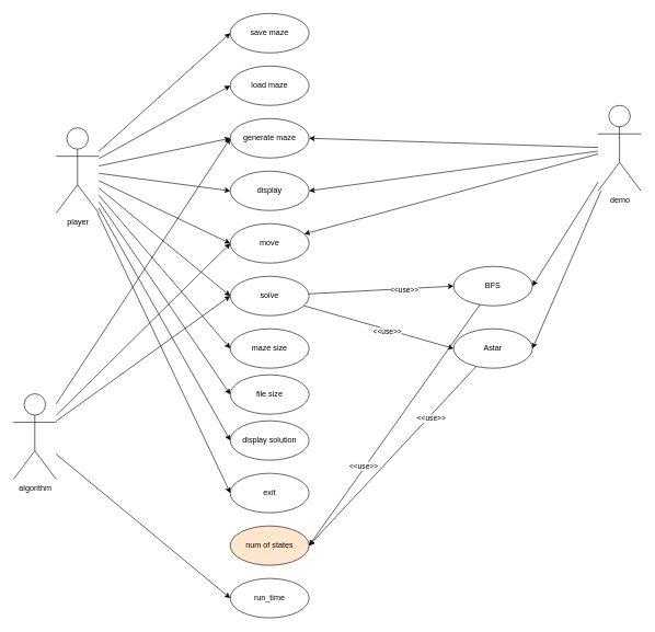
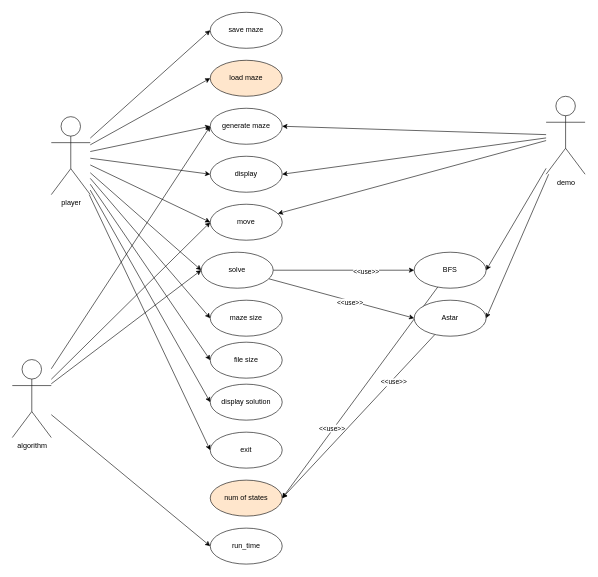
- <mxCell id="17" value="load maze" style="ellipse;whiteSpace=wrap;html=1;" parent="1" vertex="1"><mxGeometry x="350" y="100" width="120" height="60" as="geometry" /></mxCell>
+ <mxCell id="17" value="load maze" style="ellipse;whiteSpace=wrap;html=1;fillColor=#ffe6cc;" parent="1" vertex="1"><mxGeometry x="350" y="100" width="120" height="60" as="geometry" /></mxCell>
- <mxCell id="29" value="BFS" style="ellipse;whiteSpace=wrap;html=1;" parent="1" vertex="1"><mxGeometry x="690" y="405" width="120" height="60" as="geometry" /></mxCell>
+ <mxCell id="29" value="BFS" style="ellipse;whiteSpace=wrap;html=1;" parent="1" vertex="1"><mxGeometry x="690" y="420" width="120" height="60" as="geometry" /></mxCell>
- <mxCell id="37" value="solve" style="ellipse;whiteSpace=wrap;html=1;" parent="1" vertex="1"><mxGeometry x="350" y="420" width="120" height="60" as="geometry" /></mxCell>
+ <mxCell id="37" value="solve" style="ellipse;whiteSpace=wrap;html=1;" parent="1" vertex="1"><mxGeometry x="335" y="420" width="120" height="60" as="geometry" /></mxCell>
